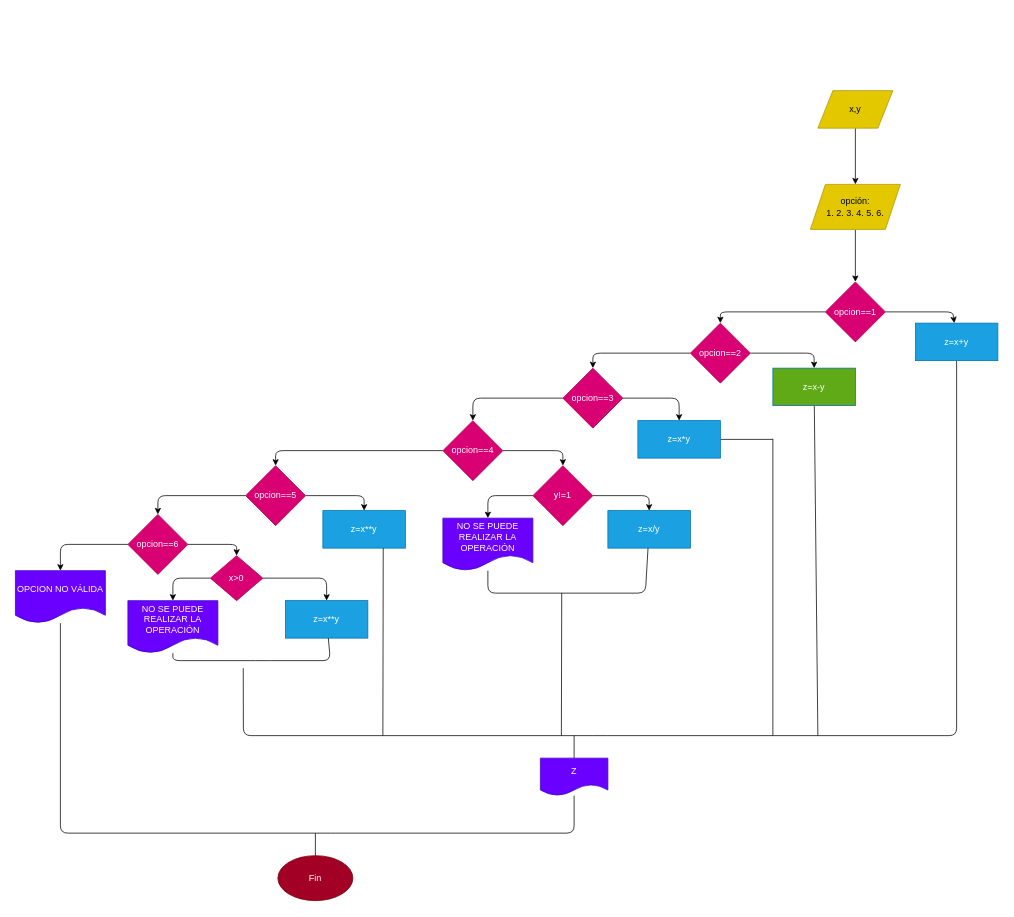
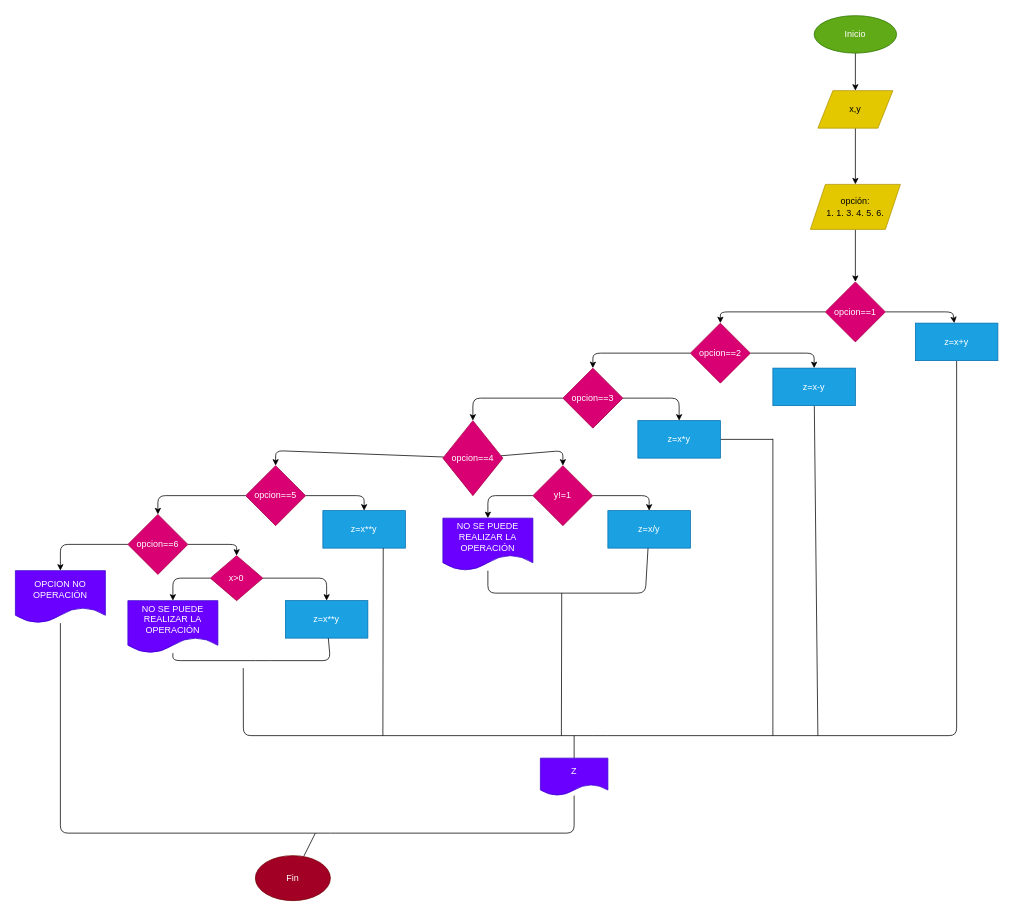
+ <mxCell id="3" value="Inicio" style="ellipse;whiteSpace=wrap;html=1;fillColor=#60a917;fontColor=#ffffff;strokeColor=#2D7600;" vertex="1" parent="1"><mxGeometry x="1085" y="20" width="110" height="50" as="geometry" /></mxCell>
+ <mxCell id="2" value="" style="edgeStyle=none;html=1;" edge="1" parent="1" source="3" target="5"><mxGeometry relative="1" as="geometry" /></mxCell>
- <mxCell id="7" value="opción:&lt;br&gt;1. 2. 3. 4. 5. 6." style="shape=parallelogram;perimeter=parallelogramPerimeter;whiteSpace=wrap;html=1;fixedSize=1;fillColor=#e3c800;strokeColor=#B09500;fontColor=#000000;" vertex="1" parent="1"><mxGeometry x="1080" y="245" width="120" height="60" as="geometry" /></mxCell>
+ <mxCell id="7" value="opción:&lt;br&gt;1. 1. 3. 4. 5. 6." style="shape=parallelogram;perimeter=parallelogramPerimeter;whiteSpace=wrap;html=1;fixedSize=1;fillColor=#e3c800;strokeColor=#B09500;fontColor=#000000;" vertex="1" parent="1"><mxGeometry x="1080" y="245" width="120" height="60" as="geometry" /></mxCell>
- <mxCell id="17" value="z=x-y" style="whiteSpace=wrap;html=1;labelBackgroundColor=none;fontColor=#ffffff;fillColor=#60a917;strokeColor=#006EAF;" vertex="1" parent="1"><mxGeometry x="1030" y="490" width="110" height="50" as="geometry" /></mxCell>
+ <mxCell id="17" value="z=x-y" style="whiteSpace=wrap;html=1;labelBackgroundColor=none;fontColor=#ffffff;fillColor=#1ba1e2;strokeColor=#006EAF;" vertex="1" parent="1"><mxGeometry x="1030" y="490" width="110" height="50" as="geometry" /></mxCell>
- <mxCell id="25" value="opcion==4" style="rhombus;whiteSpace=wrap;html=1;fillColor=#d80073;strokeColor=#A50040;fontColor=#ffffff;" vertex="1" parent="1"><mxGeometry x="590" y="560" width="80" height="80" as="geometry" /></mxCell>
+ <mxCell id="25" value="opcion==4" style="rhombus;whiteSpace=wrap;html=1;fillColor=#d80073;strokeColor=#A50040;fontColor=#ffffff;" vertex="1" parent="1"><mxGeometry x="590" y="560" width="80" height="100" as="geometry" /></mxCell>
- <mxCell id="46" value="OPCION NO VÁLIDA" style="shape=document;whiteSpace=wrap;html=1;boundedLbl=1;labelBackgroundColor=none;fontColor=#ffffff;fillColor=#6a00ff;strokeColor=#3700CC;" vertex="1" parent="1"><mxGeometry x="20" y="760" width="120" height="70" as="geometry" /></mxCell>
+ <mxCell id="46" value="OPCION NO OPERACIÓN" style="shape=document;whiteSpace=wrap;html=1;boundedLbl=1;labelBackgroundColor=none;fontColor=#ffffff;fillColor=#6a00ff;strokeColor=#3700CC;" vertex="1" parent="1"><mxGeometry x="20" y="760" width="120" height="70" as="geometry" /></mxCell>
- <mxCell id="53" value="Fin" style="ellipse;whiteSpace=wrap;html=1;labelBackgroundColor=none;fontColor=#ffffff;fillColor=#a20025;strokeColor=#6F0000;" vertex="1" parent="1"><mxGeometry x="370" y="1140" width="100" height="60" as="geometry" /></mxCell>
+ <mxCell id="53" value="Fin" style="ellipse;whiteSpace=wrap;html=1;labelBackgroundColor=none;fontColor=#ffffff;fillColor=#a20025;strokeColor=#6F0000;" vertex="1" parent="1"><mxGeometry x="340" y="1140" width="100" height="60" as="geometry" /></mxCell>
